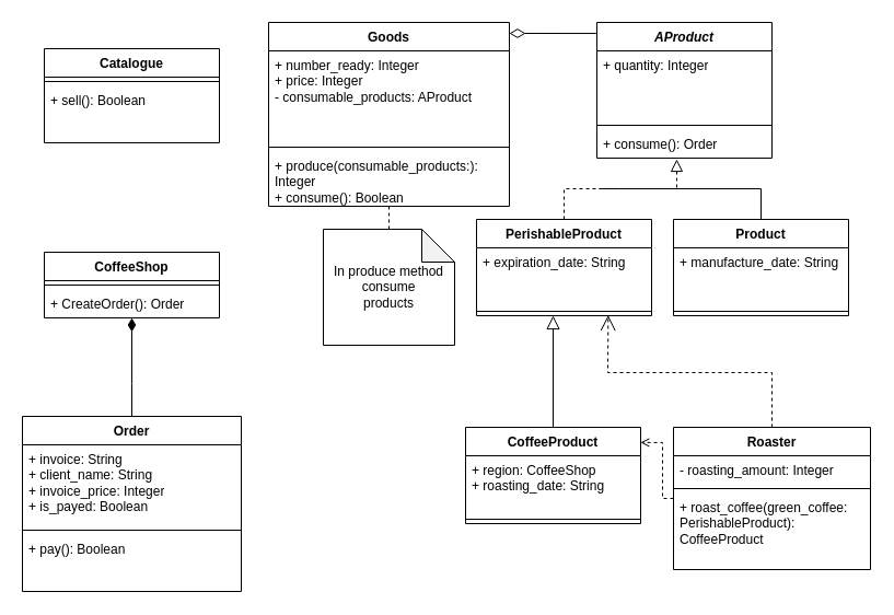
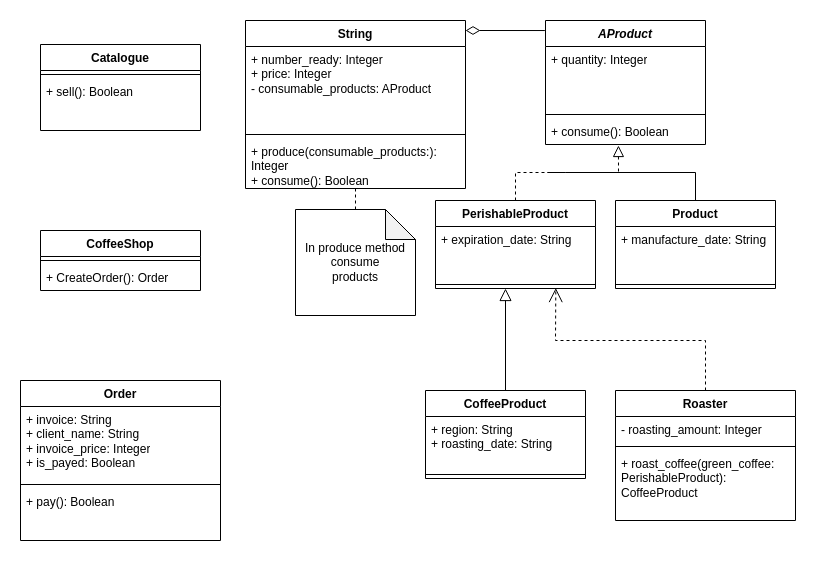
- <mxCell id="16" value="Goods" style="swimlane;fontStyle=1;align=center;verticalAlign=top;childLayout=stackLayout;horizontal=1;startSize=26;horizontalStack=0;resizeParent=1;resizeParentMax=0;resizeLast=0;collapsible=1;marginBottom=0;whiteSpace=wrap;html=1;" parent="1" vertex="1"><mxGeometry x="245" y="20" width="220" height="168" as="geometry"><mxRectangle x="350" y="90" width="80" height="30" as="alternateBounds" /></mxGeometry></mxCell>
+ <mxCell id="16" value="String" style="swimlane;fontStyle=1;align=center;verticalAlign=top;childLayout=stackLayout;horizontal=1;startSize=26;horizontalStack=0;resizeParent=1;resizeParentMax=0;resizeLast=0;collapsible=1;marginBottom=0;whiteSpace=wrap;html=1;" parent="1" vertex="1"><mxGeometry x="245" y="20" width="220" height="168" as="geometry"><mxRectangle x="350" y="90" width="80" height="30" as="alternateBounds" /></mxGeometry></mxCell>
- <mxCell id="5" value="+ consume(): Order" style="text;strokeColor=none;fillColor=none;align=left;verticalAlign=top;spacingLeft=4;spacingRight=4;overflow=hidden;rotatable=0;points=[[0,0.5],[1,0.5]];portConstraint=eastwest;whiteSpace=wrap;html=1;" parent="2" vertex="1"><mxGeometry y="98" width="160" height="26" as="geometry" /></mxCell>
+ <mxCell id="5" value="+ consume(): Boolean" style="text;strokeColor=none;fillColor=none;align=left;verticalAlign=top;spacingLeft=4;spacingRight=4;overflow=hidden;rotatable=0;points=[[0,0.5],[1,0.5]];portConstraint=eastwest;whiteSpace=wrap;html=1;" parent="2" vertex="1"><mxGeometry y="98" width="160" height="26" as="geometry" /></mxCell>
- <mxCell id="23" style="edgeStyle=orthogonalEdgeStyle;rounded=0;orthogonalLoop=1;jettySize=auto;html=1;endArrow=diamondThin;endFill=1;endSize=10;exitX=0.5;exitY=0;exitDx=0;exitDy=0;" parent="1" source="24" target="38" edge="1"><mxGeometry relative="1" as="geometry"><Array as="points"><mxPoint x="120" y="350" /><mxPoint x="120" y="350" /></Array><mxPoint x="165" y="340" as="targetPoint" /></mxGeometry></mxCell>
- <mxCell id="41" style="edgeStyle=orthogonalEdgeStyle;rounded=0;orthogonalLoop=1;jettySize=auto;html=1;entryX=0.999;entryY=0.158;entryDx=0;entryDy=0;entryPerimeter=0;endArrow=open;endFill=0;dashed=1;" parent="1" source="30" target="6" edge="1"><mxGeometry relative="1" as="geometry"><Array as="points"><mxPoint x="605" y="455" /><mxPoint x="605" y="404" /></Array></mxGeometry></mxCell>
- <mxCell id="7" value="+ region: CoffeeShop&lt;br&gt;+ roasting_date: String" style="text;strokeColor=none;fillColor=none;align=left;verticalAlign=top;spacingLeft=4;spacingRight=4;overflow=hidden;rotatable=0;points=[[0,0.5],[1,0.5]];portConstraint=eastwest;whiteSpace=wrap;html=1;" parent="6" vertex="1"><mxGeometry y="26" width="160" height="54" as="geometry" /></mxCell>
+ <mxCell id="7" value="+ region: String&lt;br&gt;+ roasting_date: String" style="text;strokeColor=none;fillColor=none;align=left;verticalAlign=top;spacingLeft=4;spacingRight=4;overflow=hidden;rotatable=0;points=[[0,0.5],[1,0.5]];portConstraint=eastwest;whiteSpace=wrap;html=1;" parent="6" vertex="1"><mxGeometry y="26" width="160" height="54" as="geometry" /></mxCell>
